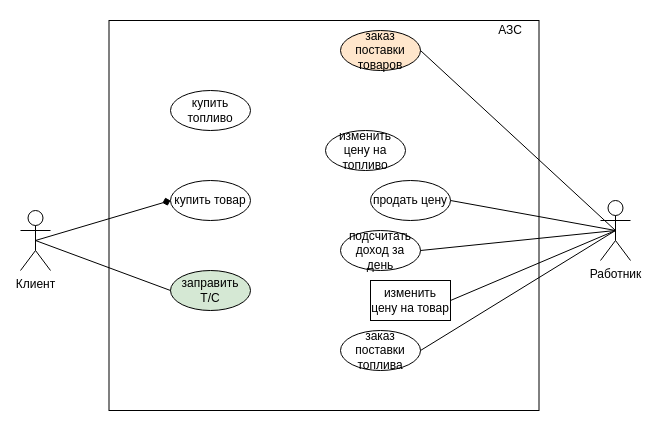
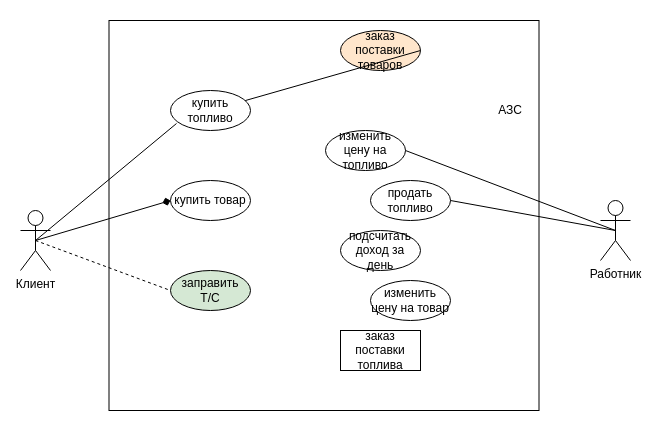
- <mxCell id="5" value="АЗС" style="text;html=1;strokeColor=none;fillColor=none;align=center;verticalAlign=middle;whiteSpace=wrap;rounded=0;" vertex="1" parent="1"><mxGeometry x="490" y="20" width="40" height="20" as="geometry" /></mxCell>
+ <mxCell id="5" value="АЗС" style="text;html=1;strokeColor=none;fillColor=none;align=center;verticalAlign=middle;whiteSpace=wrap;rounded=0;" vertex="1" parent="1"><mxGeometry x="490" y="100" width="40" height="20" as="geometry" /></mxCell>
- <mxCell id="23" value="" style="endArrow=none;html=1;exitX=1;exitY=0.5;exitDx=0;exitDy=0;entryX=0.5;entryY=0.5;entryDx=0;entryDy=0;entryPerimeter=0;" edge="1" parent="1" source="17" target="4"><mxGeometry width="50" height="50" relative="1" as="geometry"><mxPoint x="500" y="350" as="sourcePoint" /><mxPoint x="610" y="230" as="targetPoint" /></mxGeometry></mxCell>
+ <mxCell id="23" value="" style="endArrow=none;html=1;exitX=1;exitY=0.5;exitDx=0;exitDy=0;" edge="1" parent="1" source="17" target="6"><mxGeometry width="50" height="50" relative="1" as="geometry"><mxPoint x="500" y="350" as="sourcePoint" /><mxPoint x="610" y="230" as="targetPoint" /></mxGeometry></mxCell>
+ <mxCell id="9" value="" style="endArrow=none;html=1;entryX=0.075;entryY=0.825;entryDx=0;entryDy=0;entryPerimeter=0;exitX=0.5;exitY=0.5;exitDx=0;exitDy=0;exitPerimeter=0;" edge="1" parent="1" source="2" target="6"><mxGeometry width="50" height="50" relative="1" as="geometry"><mxPoint x="300" y="210" as="sourcePoint" /><mxPoint x="350" y="160" as="targetPoint" /><Array as="points" /></mxGeometry></mxCell>
+ <mxCell id="22" value="" style="endArrow=none;html=1;exitX=1;exitY=0.5;exitDx=0;exitDy=0;entryX=0.5;entryY=0.5;entryDx=0;entryDy=0;entryPerimeter=0;" edge="1" parent="1" source="14" target="4"><mxGeometry width="50" height="50" relative="1" as="geometry"><mxPoint x="480" y="330" as="sourcePoint" /><mxPoint x="645" y="260" as="targetPoint" /></mxGeometry></mxCell>
- <mxCell id="12" value="продать цену" style="ellipse;whiteSpace=wrap;html=1;" vertex="1" parent="1"><mxGeometry x="370" y="180" width="80" height="40" as="geometry" /></mxCell>
+ <mxCell id="12" value="продать топливо" style="ellipse;whiteSpace=wrap;html=1;" vertex="1" parent="1"><mxGeometry x="370" y="180" width="80" height="40" as="geometry" /></mxCell>
- <mxCell id="18" value="" style="endArrow=none;html=1;exitX=1;exitY=0.5;exitDx=0;exitDy=0;entryX=0.5;entryY=0.5;entryDx=0;entryDy=0;entryPerimeter=0;" edge="1" parent="1" source="15" target="4"><mxGeometry width="50" height="50" relative="1" as="geometry"><mxPoint x="290" y="310" as="sourcePoint" /><mxPoint x="340" y="260" as="targetPoint" /></mxGeometry></mxCell>
- <mxCell id="11" value="" style="endArrow=none;html=1;exitX=0.5;exitY=0.5;exitDx=0;exitDy=0;exitPerimeter=0;entryX=0;entryY=0.5;entryDx=0;entryDy=0;" edge="1" parent="1" source="2" target="8"><mxGeometry width="50" height="50" relative="1" as="geometry"><mxPoint x="290" y="240" as="sourcePoint" /><mxPoint x="340" y="190" as="targetPoint" /></mxGeometry></mxCell>
+ <mxCell id="11" value="" style="endArrow=none;html=1;exitX=0.5;exitY=0.5;exitDx=0;exitDy=0;exitPerimeter=0;entryX=0;entryY=0.5;entryDx=0;entryDy=0;dashed=1;" edge="1" parent="1" source="2" target="8"><mxGeometry width="50" height="50" relative="1" as="geometry"><mxPoint x="290" y="240" as="sourcePoint" /><mxPoint x="340" y="190" as="targetPoint" /></mxGeometry></mxCell>
- <mxCell id="19" value="" style="endArrow=none;html=1;exitX=1;exitY=0.5;exitDx=0;exitDy=0;entryX=0.5;entryY=0.5;entryDx=0;entryDy=0;entryPerimeter=0;" edge="1" parent="1" source="13" target="4"><mxGeometry width="50" height="50" relative="1" as="geometry"><mxPoint x="430" y="260" as="sourcePoint" /><mxPoint x="610" y="241.538" as="targetPoint" /></mxGeometry></mxCell>
- <mxCell id="20" value="" style="endArrow=none;html=1;exitX=1;exitY=0.5;exitDx=0;exitDy=0;entryX=0.5;entryY=0.5;entryDx=0;entryDy=0;entryPerimeter=0;" edge="1" parent="1" source="16" target="4"><mxGeometry width="50" height="50" relative="1" as="geometry"><mxPoint x="460" y="310" as="sourcePoint" /><mxPoint x="625" y="240" as="targetPoint" /></mxGeometry></mxCell>
- <mxCell id="13" value="изменить цену на товар" style="whiteSpace=wrap;html=1;rounded=0;" vertex="1" parent="1"><mxGeometry x="370" y="280" width="80" height="40" as="geometry" /></mxCell>
+ <mxCell id="13" value="изменить цену на товар" style="ellipse;whiteSpace=wrap;html=1;" vertex="1" parent="1"><mxGeometry x="370" y="280" width="80" height="40" as="geometry" /></mxCell>
- <mxCell id="16" value="заказ поставки топлива" style="ellipse;whiteSpace=wrap;html=1;" vertex="1" parent="1"><mxGeometry x="340" y="330" width="80" height="40" as="geometry" /></mxCell>
+ <mxCell id="16" value="заказ поставки топлива" style="whiteSpace=wrap;html=1;rounded=0;" vertex="1" parent="1"><mxGeometry x="340" y="330" width="80" height="40" as="geometry" /></mxCell>
